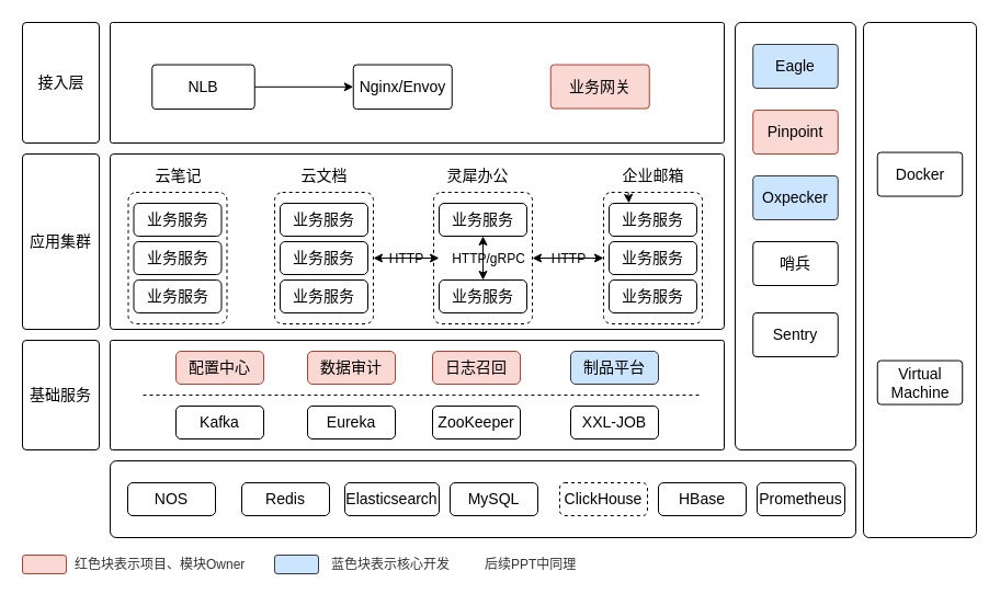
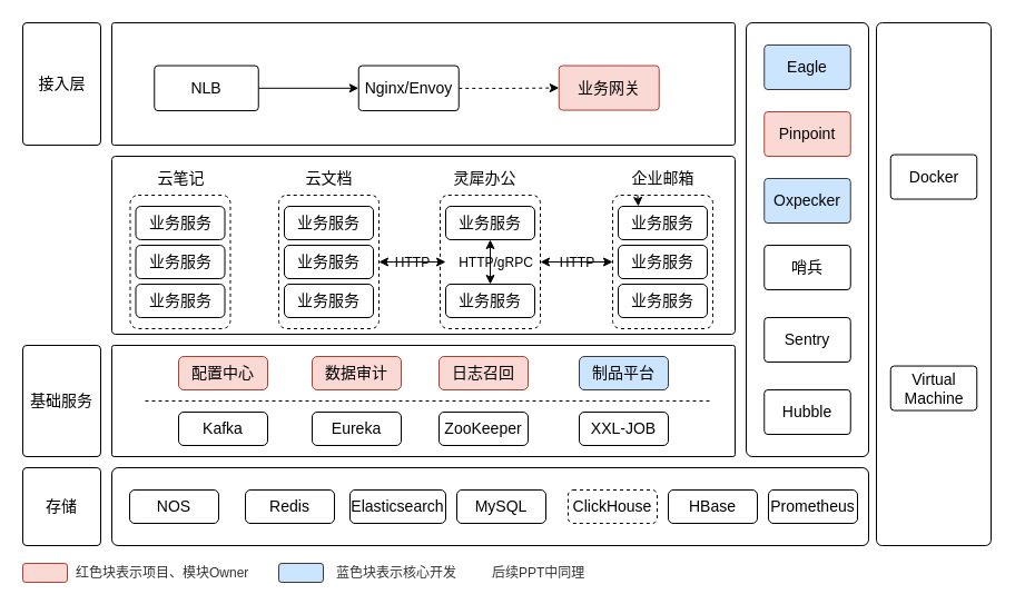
+ <mxCell id="44" style="edgeStyle=orthogonalEdgeStyle;rounded=0;orthogonalLoop=1;jettySize=auto;html=1;entryX=0;entryY=0.5;entryDx=0;entryDy=0;fontFamily=Verdana;strokeWidth=1;dashed=1;fontSize=14;" parent="1" source="45" target="48" edge="1"><mxGeometry relative="1" as="geometry" /></mxCell>
- <mxCell id="5" value="应用集群" style="rounded=1;whiteSpace=wrap;html=1;perimeterSpacing=10;imageWidth=24;imageHeight=24;arcSize=5;fontSize=14;" parent="1" vertex="1"><mxGeometry x="20" y="140" width="70" height="160" as="geometry" /></mxCell>
+ <mxCell id="70" value="Hubble" style="rounded=1;whiteSpace=wrap;html=1;arcSize=8;fillStyle=auto;shadow=0;glass=0;sketch=0;fontSize=14;" parent="1" vertex="1"><mxGeometry x="686.25" y="350" width="77.5" height="40" as="geometry" /></mxCell>
+ <mxCell id="27" value="存储" style="rounded=1;whiteSpace=wrap;html=1;perimeterSpacing=10;imageWidth=24;imageHeight=24;arcSize=5;fontSize=14;" parent="1" vertex="1"><mxGeometry x="20" y="420" width="70" height="70" as="geometry" /></mxCell>
